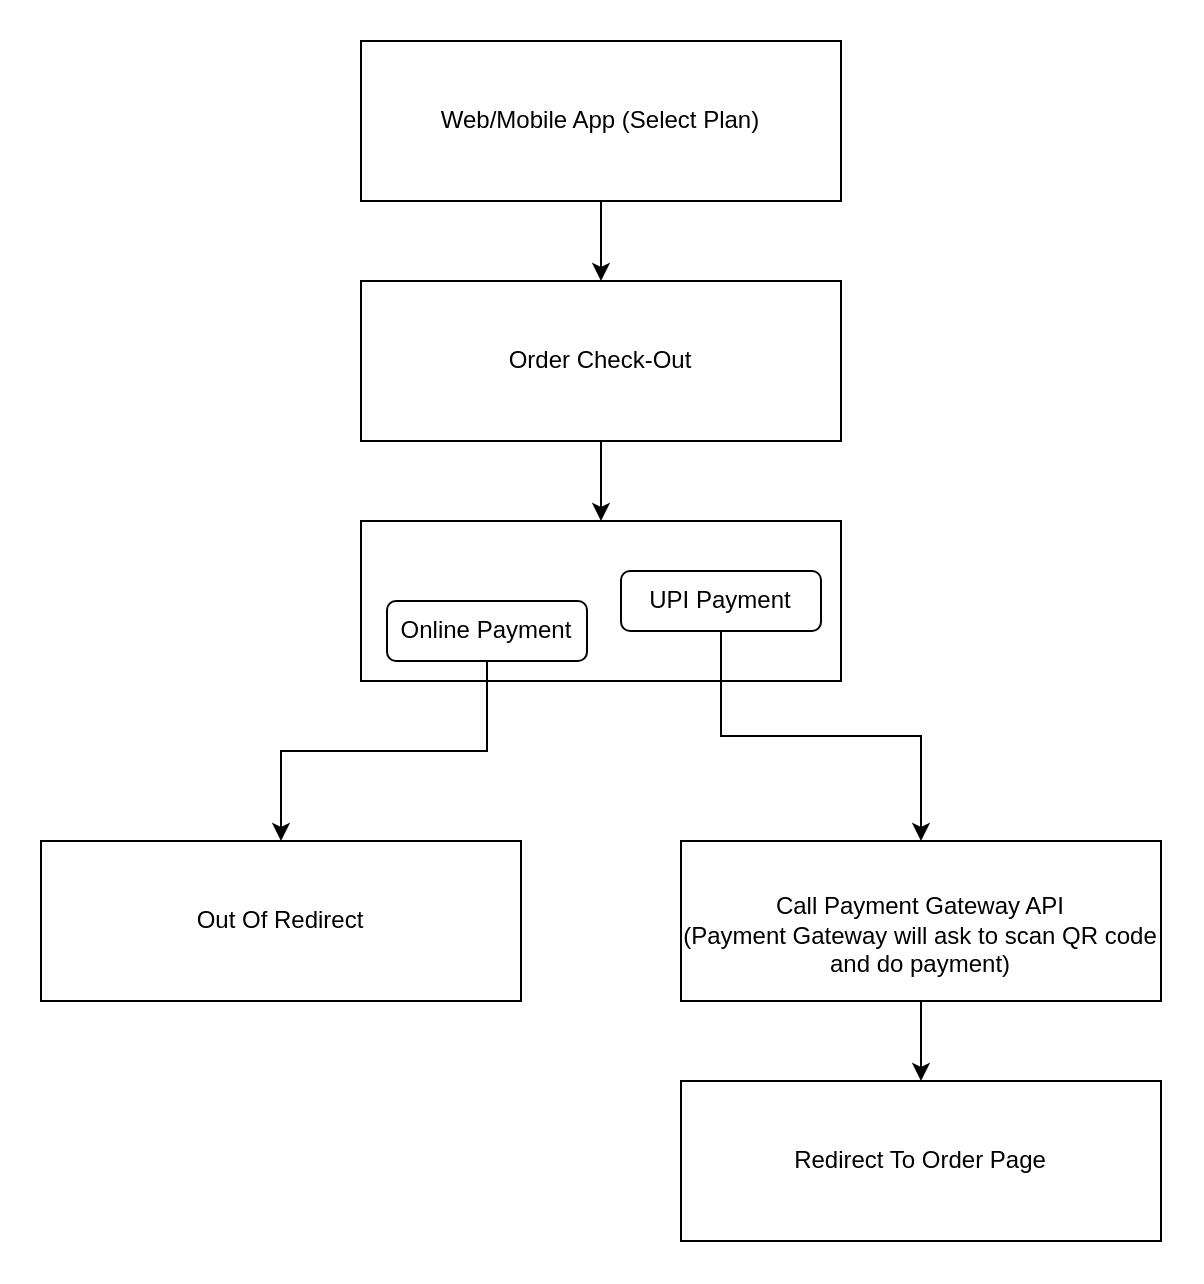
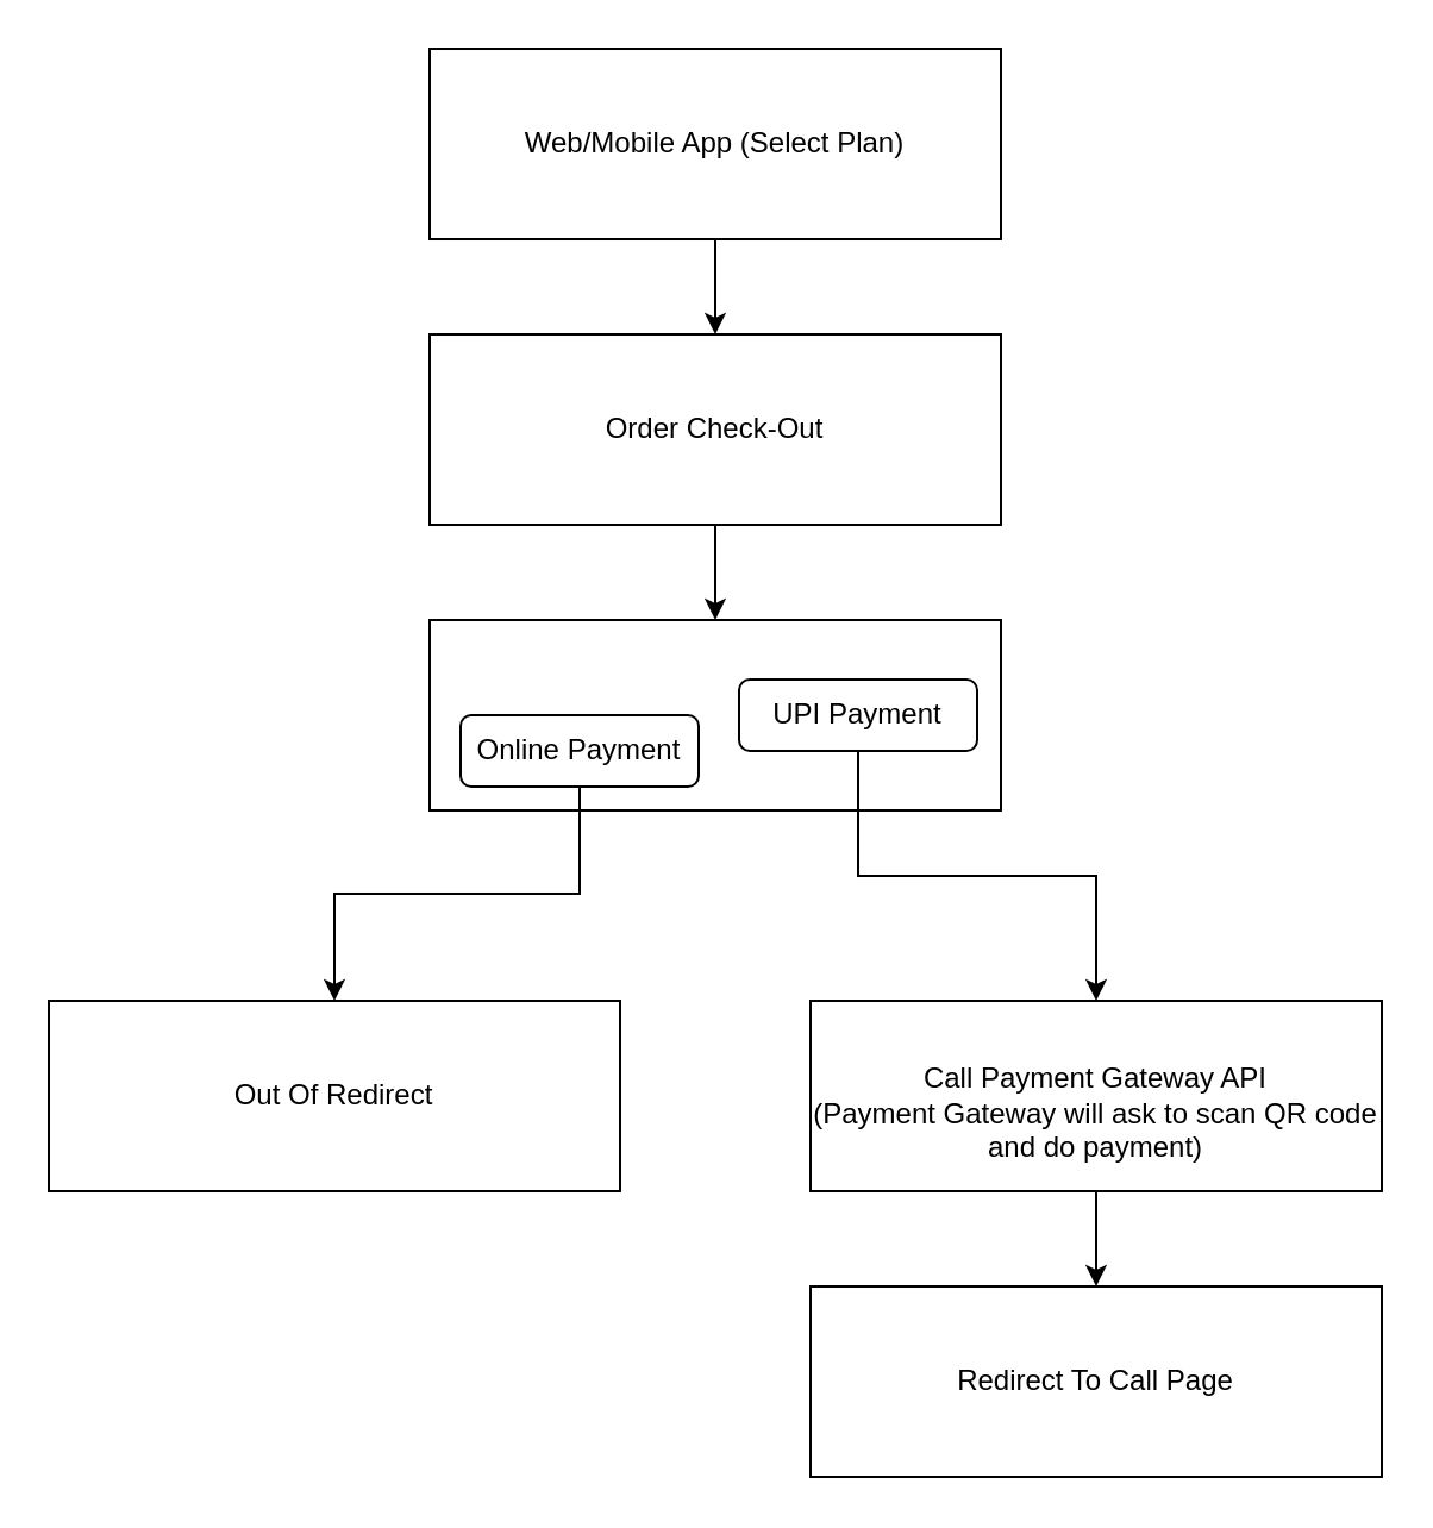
- <mxCell id="14" value="Redirect To Order Page" style="rounded=0;whiteSpace=wrap;html=1;" vertex="1" parent="1"><mxGeometry x="340" y="540" width="240" height="80" as="geometry" /></mxCell>
+ <mxCell id="14" value="Redirect To Call Page" style="rounded=0;whiteSpace=wrap;html=1;" vertex="1" parent="1"><mxGeometry x="340" y="540" width="240" height="80" as="geometry" /></mxCell>
